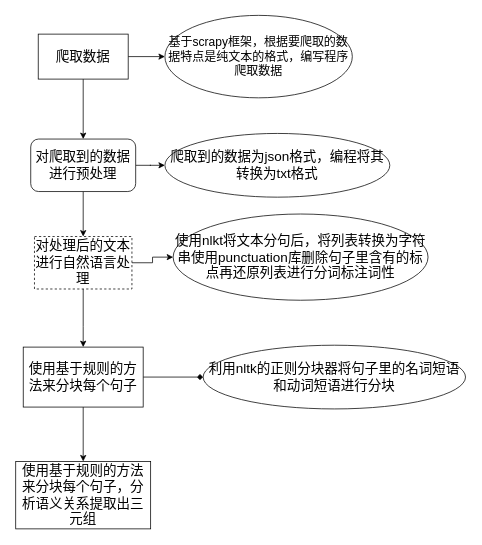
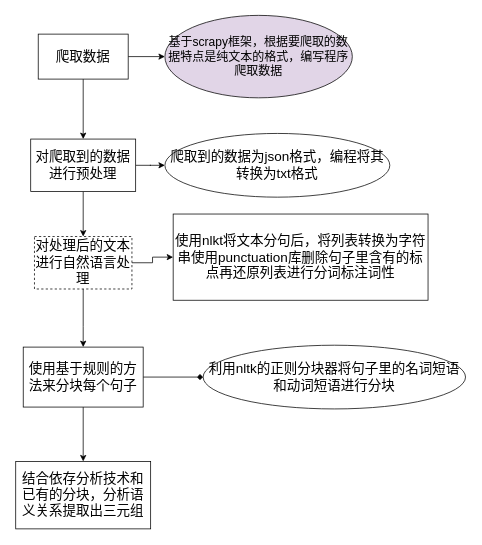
- <mxCell id="15" value="&lt;font size=&quot;3&quot;&gt;基于scrapy框架，根据要爬取的数据特点是纯文本的格式，编写程序爬取数据&lt;/font&gt;" style="ellipse;whiteSpace=wrap;html=1;" vertex="1" parent="1"><mxGeometry x="219" y="20" width="250" height="110" as="geometry" /></mxCell>
+ <mxCell id="15" value="&lt;font size=&quot;3&quot;&gt;基于scrapy框架，根据要爬取的数据特点是纯文本的格式，编写程序爬取数据&lt;/font&gt;" style="ellipse;whiteSpace=wrap;html=1;fillColor=#e1d5e7;" vertex="1" parent="1"><mxGeometry x="219" y="20" width="250" height="110" as="geometry" /></mxCell>
- <mxCell id="7" value="&lt;span style=&quot;font-size: 18px&quot;&gt;对爬取到的数据进行预处理&lt;/span&gt;" style="whiteSpace=wrap;html=1;rounded=1;" vertex="1" parent="1"><mxGeometry x="40" y="185" width="140" height="70" as="geometry" /></mxCell>
+ <mxCell id="7" value="&lt;span style=&quot;font-size: 18px&quot;&gt;对爬取到的数据进行预处理&lt;/span&gt;" style="rounded=0;whiteSpace=wrap;html=1;" vertex="1" parent="1"><mxGeometry x="40" y="185" width="140" height="70" as="geometry" /></mxCell>
- <mxCell id="17" value="&lt;font style=&quot;font-size: 18px&quot;&gt;使用nlkt将文本分句后，将列表转换为字符串使用punctuation库删除句子里含有的标点再还原列表进行分词标注词性&lt;/font&gt;" style="ellipse;whiteSpace=wrap;html=1;" vertex="1" parent="1"><mxGeometry x="230" y="285" width="340" height="115" as="geometry" /></mxCell>
+ <mxCell id="17" value="&lt;font style=&quot;font-size: 18px&quot;&gt;使用nlkt将文本分句后，将列表转换为字符串使用punctuation库删除句子里含有的标点再还原列表进行分词标注词性&lt;/font&gt;" style="whiteSpace=wrap;html=1;rounded=0;" vertex="1" parent="1"><mxGeometry x="230" y="285" width="340" height="115" as="geometry" /></mxCell>
- <mxCell id="14" value="&lt;span style=&quot;font-size: 18px&quot;&gt;使用基于规则的方法来分块每个句子，分析语义关系提取出三元组&lt;/span&gt;" style="rounded=0;whiteSpace=wrap;html=1;" vertex="1" parent="1"><mxGeometry x="20" y="615" width="180" height="90" as="geometry" /></mxCell>
+ <mxCell id="14" value="&lt;span style=&quot;font-size: 18px&quot;&gt;结合依存分析技术和已有的分块，分析语义关系提取出三元组&lt;/span&gt;" style="rounded=0;whiteSpace=wrap;html=1;" vertex="1" parent="1"><mxGeometry x="20" y="615" width="180" height="90" as="geometry" /></mxCell>
